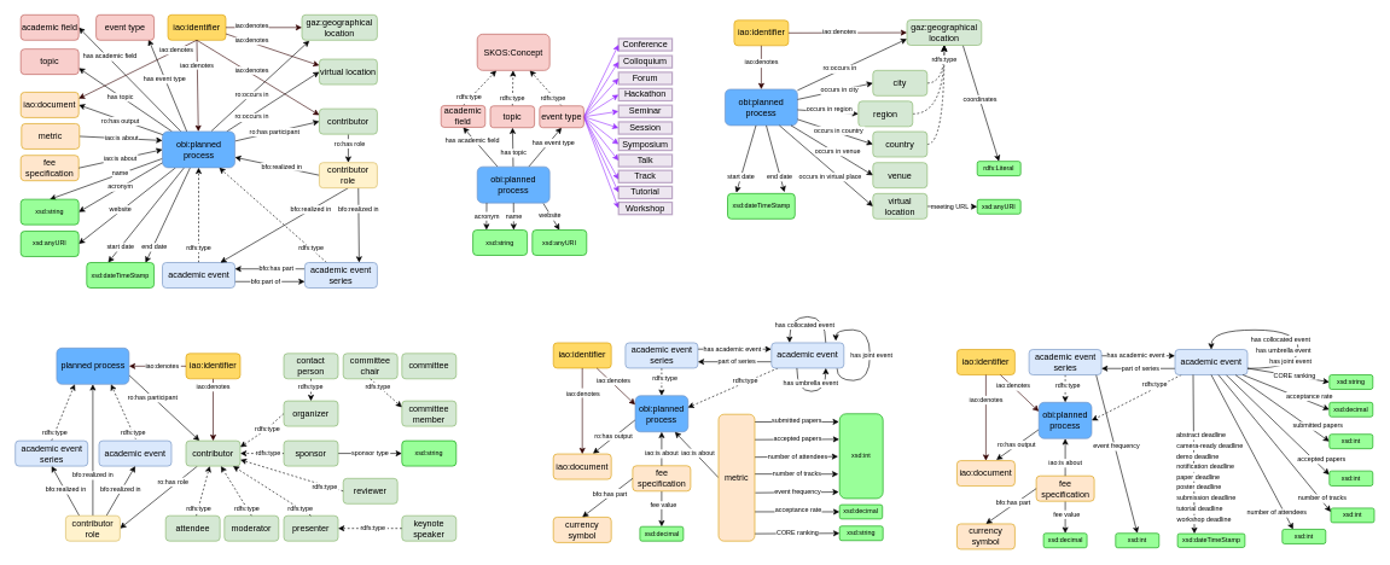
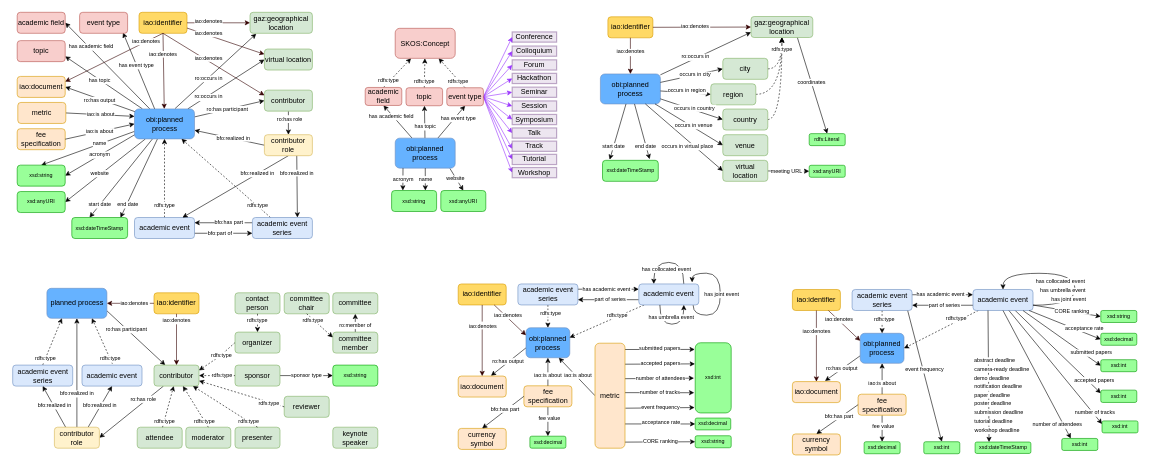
+ <mxCell id="102" style="edgeStyle=none;rounded=0;orthogonalLoop=1;jettySize=auto;html=0;exitX=0.5;exitY=0;exitDx=0;exitDy=0;entryX=0.5;entryY=1;entryDx=0;entryDy=0;strokeColor=#000000;fontSize=9;" parent="1" source="104" target="212" edge="1"><mxGeometry relative="1" as="geometry" /></mxCell>
+ <mxCell id="103" value="ro:member of" style="edgeLabel;align=center;verticalAlign=middle;resizable=0;points=[];fontSize=9;" parent="102" vertex="1" connectable="0"><mxGeometry x="-0.316" y="1" relative="1" as="geometry"><mxPoint x="1" y="-2.71" as="offset" /></mxGeometry></mxCell>
- <mxCell id="108" style="edgeStyle=none;rounded=0;orthogonalLoop=1;jettySize=auto;html=1;entryX=1;entryY=0.5;entryDx=0;entryDy=0;dashed=1;exitX=0;exitY=0.5;exitDx=0;exitDy=0;" parent="1" source="100" target="85" edge="1"><mxGeometry relative="1" as="geometry"><mxPoint x="651.5" y="570.5" as="targetPoint" /><mxPoint x="727.5" y="584.5" as="sourcePoint" /></mxGeometry></mxCell>
- <mxCell id="109" value="rdfs:type" style="edgeLabel;align=center;verticalAlign=middle;resizable=0;points=[];fontSize=9;" parent="108" vertex="1" connectable="0"><mxGeometry x="-0.09" y="-1" relative="1" as="geometry"><mxPoint as="offset" /></mxGeometry></mxCell>
